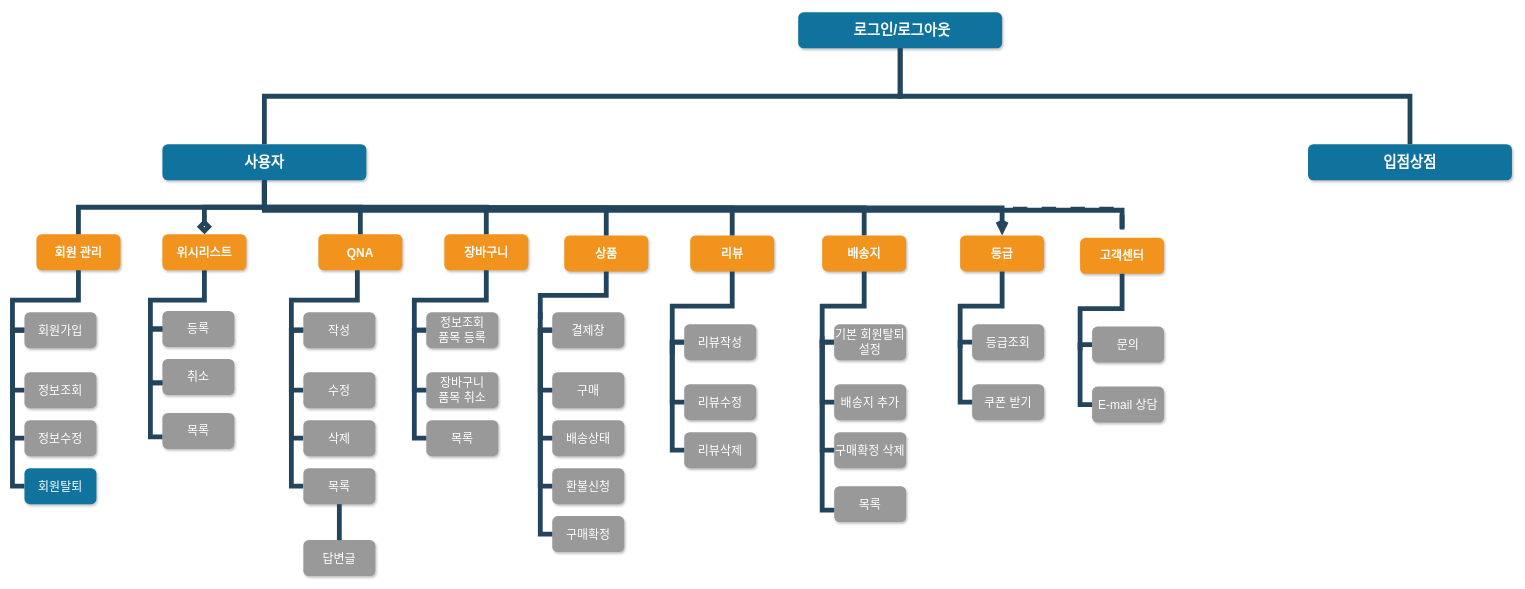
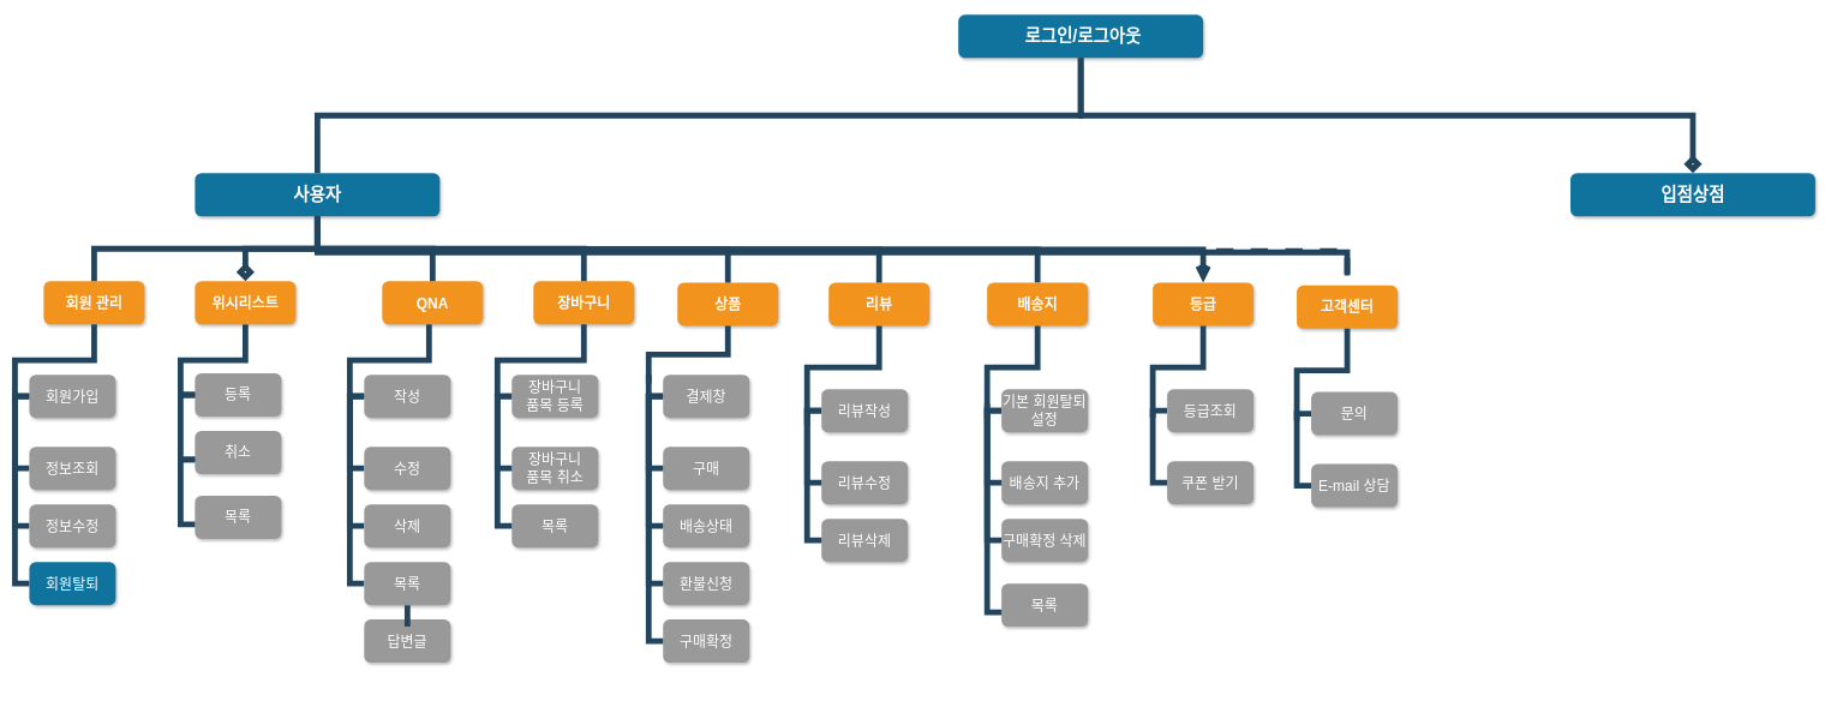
- <mxCell id="88" value="" style="edgeStyle=elbowEdgeStyle;elbow=vertical;rounded=0;fontColor=#000000;endArrow=none;endFill=0;strokeWidth=8;strokeColor=#23445D;exitX=0.5;exitY=1;exitDx=0;exitDy=0;entryX=0.5;entryY=0;entryDx=0;entryDy=0;" edge="1" parent="1" source="35" target="87"><mxGeometry width="100" height="100" relative="1" as="geometry"><mxPoint x="1510" y="90" as="sourcePoint" /><mxPoint x="450" y="250" as="targetPoint" /></mxGeometry></mxCell>
+ <mxCell id="88" value="" style="edgeStyle=elbowEdgeStyle;elbow=vertical;rounded=0;fontColor=#000000;endArrow=diamond;endFill=0;strokeWidth=8;strokeColor=#23445D;exitX=0.5;exitY=1;exitDx=0;exitDy=0;entryX=0.5;entryY=0;entryDx=0;entryDy=0;" edge="1" parent="1" source="35" target="87"><mxGeometry width="100" height="100" relative="1" as="geometry"><mxPoint x="1510" y="90" as="sourcePoint" /><mxPoint x="450" y="250" as="targetPoint" /></mxGeometry></mxCell>
- <mxCell id="56" value="정보조회&#10;품목 등록" style="whiteSpace=wrap;rounded=1;fillColor=#999999;strokeColor=none;shadow=1;fontColor=#FFFFFF;fontStyle=0;fontSize=20;" vertex="1" parent="1"><mxGeometry x="710" y="520" width="120" height="60" as="geometry" /></mxCell>
+ <mxCell id="56" value="장바구니&#10;품목 등록" style="whiteSpace=wrap;rounded=1;fillColor=#999999;strokeColor=none;shadow=1;fontColor=#FFFFFF;fontStyle=0;fontSize=20;" vertex="1" parent="1"><mxGeometry x="710" y="520" width="120" height="60" as="geometry" /></mxCell>
- <mxCell id="54" value="답변글" style="whiteSpace=wrap;rounded=1;fillColor=#999999;strokeColor=none;shadow=1;fontColor=#FFFFFF;fontStyle=0;fontSize=20;" vertex="1" parent="1"><mxGeometry x="505" y="900" width="120" height="60" as="geometry" /></mxCell>
+ <mxCell id="54" value="답변글" style="whiteSpace=wrap;rounded=1;fillColor=#999999;strokeColor=none;shadow=1;fontColor=#FFFFFF;fontStyle=0;fontSize=20;" vertex="1" parent="1"><mxGeometry x="505" y="860" width="120" height="60" as="geometry" /></mxCell>
